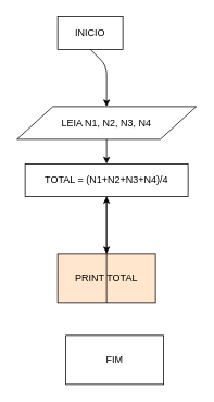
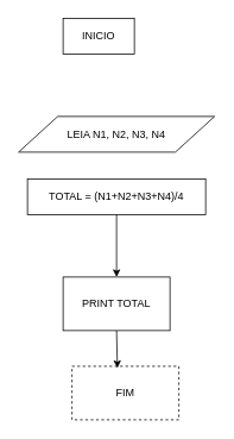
- <mxCell id="4" value="" style="endArrow=classic;html=1;exitX=0.5;exitY=1;exitDx=0;exitDy=0;" edge="1" parent="1" source="2" target="3"><mxGeometry width="50" height="50" relative="1" as="geometry"><mxPoint x="70" y="260" as="sourcePoint" /><mxPoint x="70" y="320" as="targetPoint" /><Array as="points"><mxPoint x="130" y="80" /></Array></mxGeometry></mxCell>
- <mxCell id="5" value="" style="endArrow=classic;html=1;exitX=0.5;exitY=1;exitDx=0;exitDy=0;" edge="1" parent="1" source="3" target="6"><mxGeometry width="50" height="50" relative="1" as="geometry"><mxPoint x="20" y="240" as="sourcePoint" /><mxPoint x="130" y="230" as="targetPoint" /></mxGeometry></mxCell>
- <mxCell id="11" value="" style="endArrow=classic;html=1;exitX=0.5;exitY=1;exitDx=0;exitDy=0;" edge="1" parent="1" source="9" target="6"><mxGeometry width="50" height="50" relative="1" as="geometry"><mxPoint x="100" y="420" as="sourcePoint" /><mxPoint x="150" y="370" as="targetPoint" /></mxGeometry></mxCell>
+ <mxCell id="11" value="" style="endArrow=classic;html=1;exitX=0.5;exitY=1;exitDx=0;exitDy=0;entryX=0.425;entryY=0.033;entryDx=0;entryDy=0;entryPerimeter=0;" edge="1" parent="1" source="9" target="10"><mxGeometry width="50" height="50" relative="1" as="geometry"><mxPoint x="100" y="420" as="sourcePoint" /><mxPoint x="150" y="370" as="targetPoint" /></mxGeometry></mxCell>
- <mxCell id="9" value="PRINT TOTAL" style="rounded=0;whiteSpace=wrap;html=1;fillColor=#ffe6cc;" vertex="1" parent="1"><mxGeometry x="70" y="310" width="120" height="60" as="geometry" /></mxCell>
+ <mxCell id="9" value="PRINT TOTAL" style="rounded=0;whiteSpace=wrap;html=1;" vertex="1" parent="1"><mxGeometry x="70" y="310" width="120" height="60" as="geometry" /></mxCell>
- <mxCell id="10" value="FIM" style="rounded=0;whiteSpace=wrap;html=1;" vertex="1" parent="1"><mxGeometry x="80" y="410" width="120" height="60" as="geometry" /></mxCell>
+ <mxCell id="10" value="FIM" style="rounded=0;whiteSpace=wrap;html=1;dashed=1;" vertex="1" parent="1"><mxGeometry x="80" y="410" width="120" height="60" as="geometry" /></mxCell>
